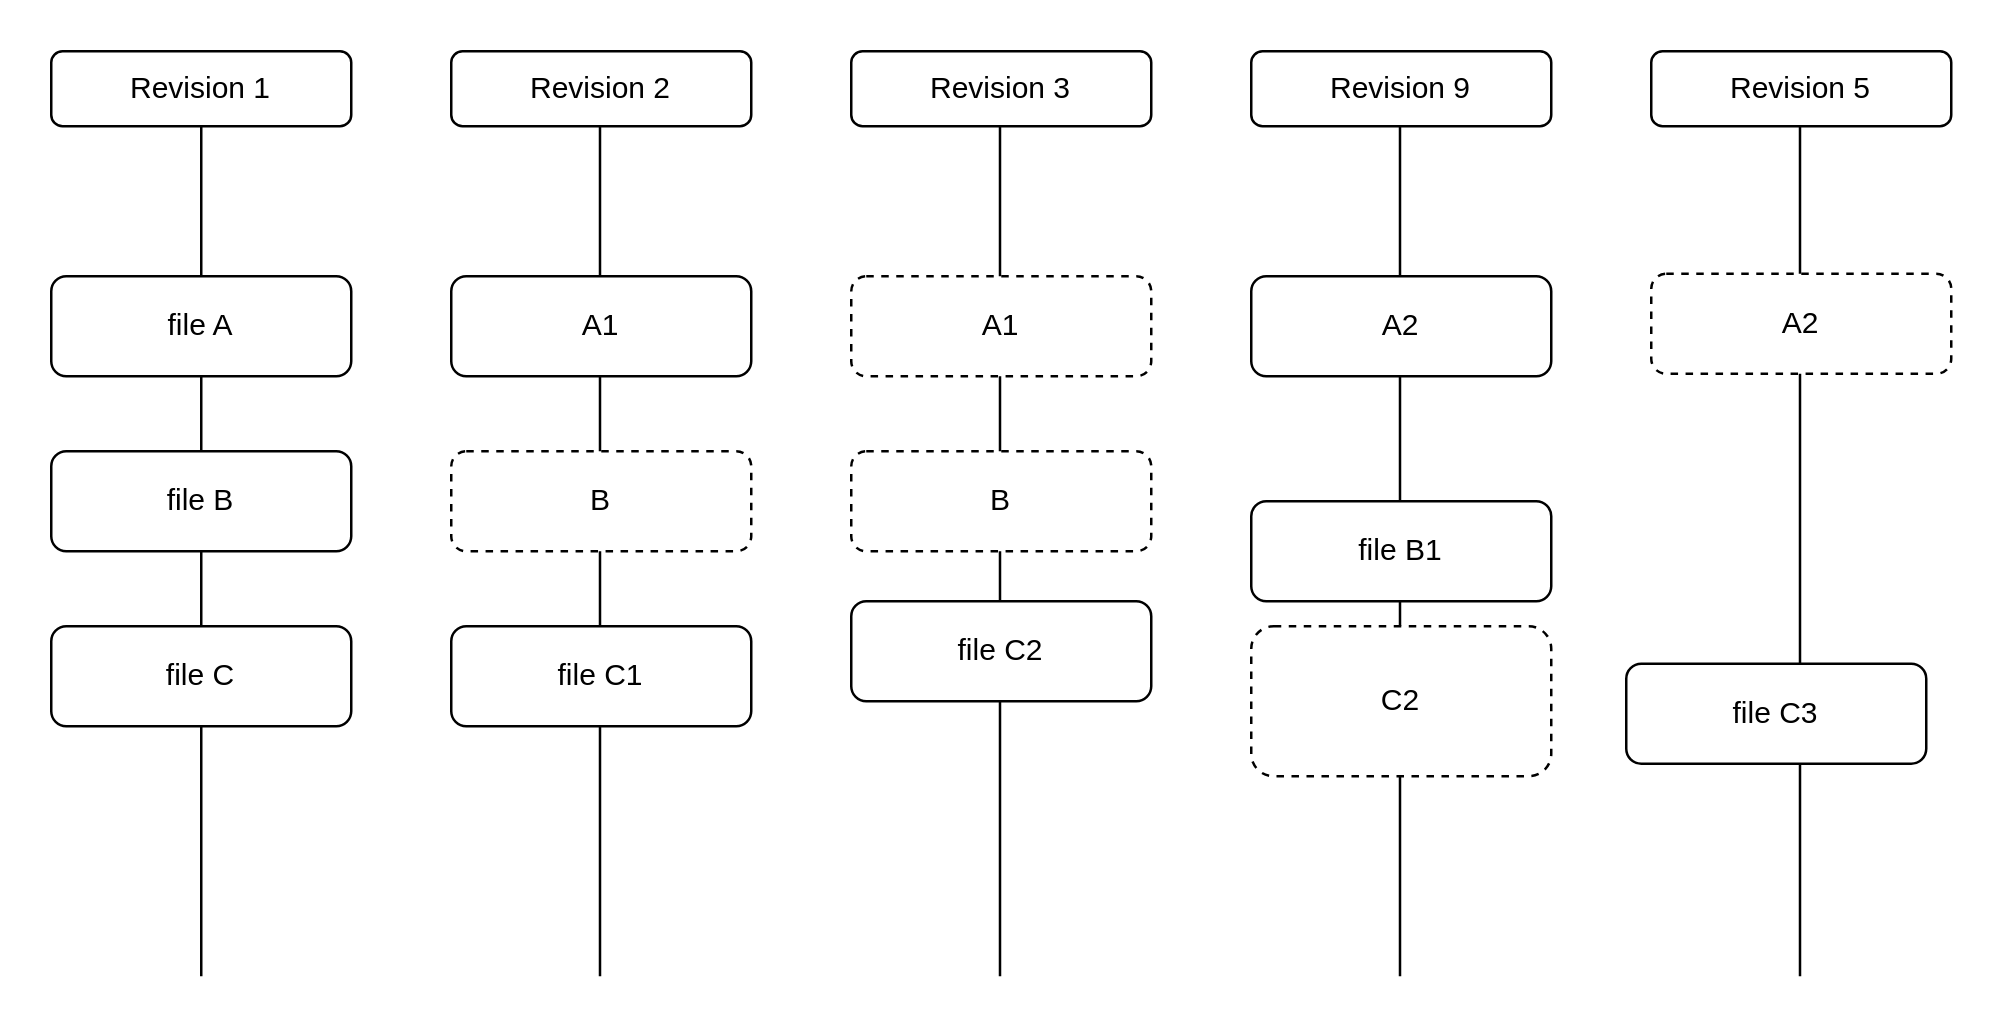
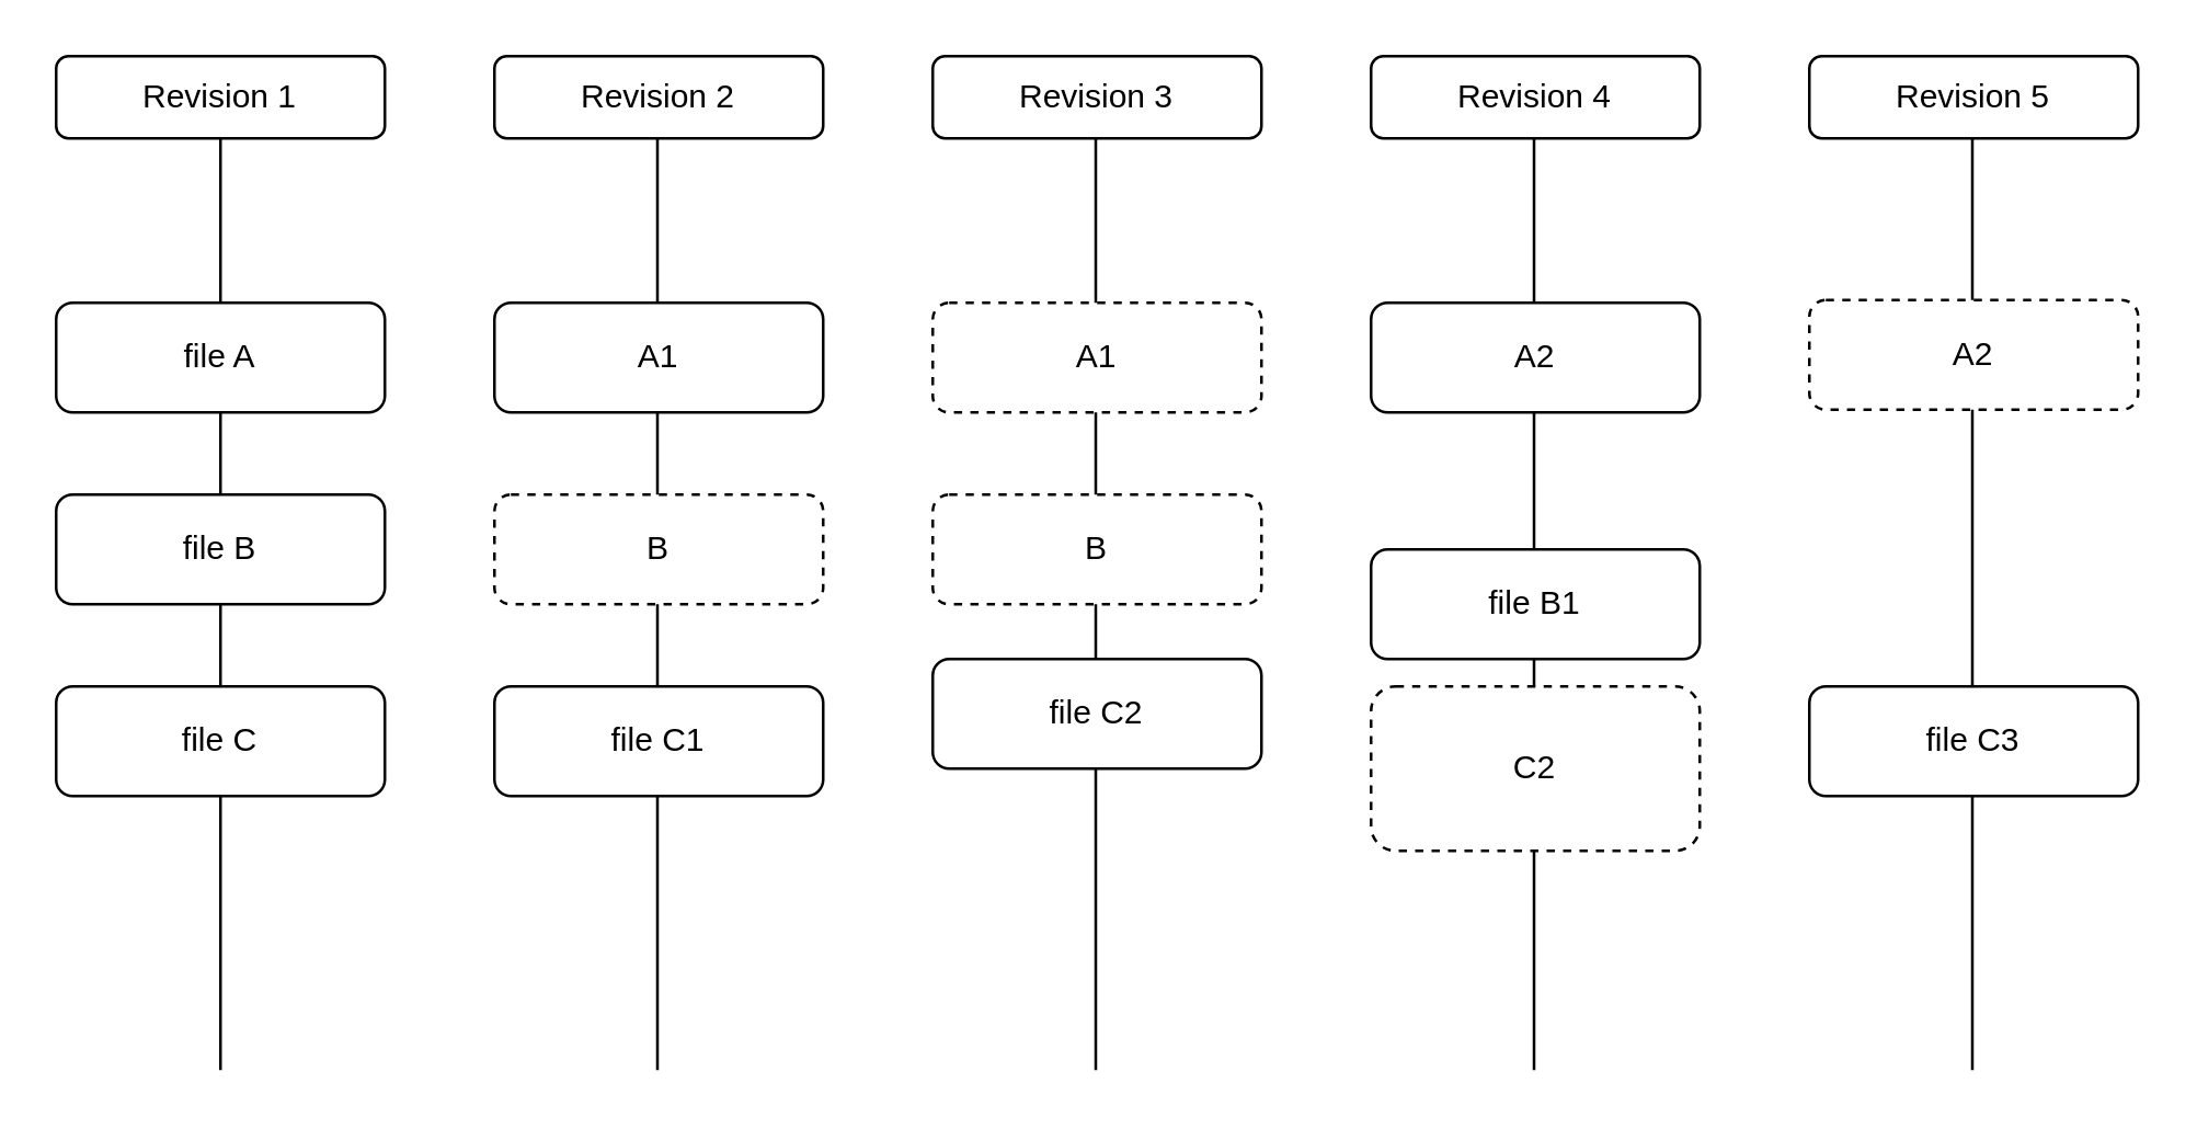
- <mxCell id="5" value="Revision 9" style="rounded=1;whiteSpace=wrap;html=1;" parent="1" vertex="1"><mxGeometry x="500" y="20" width="120" height="30" as="geometry" /></mxCell>
+ <mxCell id="5" value="Revision 4" style="rounded=1;whiteSpace=wrap;html=1;" parent="1" vertex="1"><mxGeometry x="500" y="20" width="120" height="30" as="geometry" /></mxCell>
- <mxCell id="20" value="file C3" style="rounded=1;whiteSpace=wrap;html=1;" parent="1" vertex="1"><mxGeometry x="650" y="265" width="120" height="40" as="geometry" /></mxCell>
+ <mxCell id="20" value="file C3" style="rounded=1;whiteSpace=wrap;html=1;" parent="1" vertex="1"><mxGeometry x="660" y="250" width="120" height="40" as="geometry" /></mxCell>
